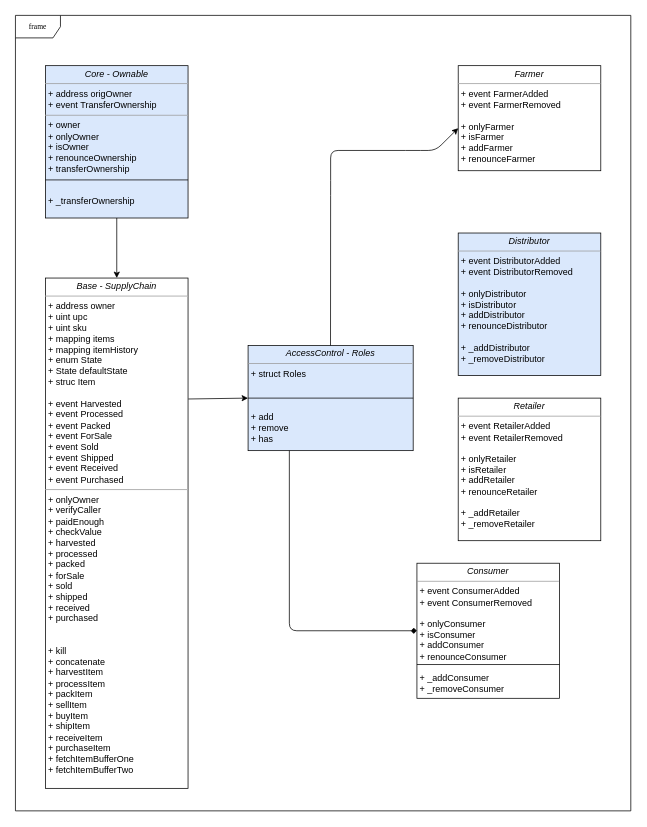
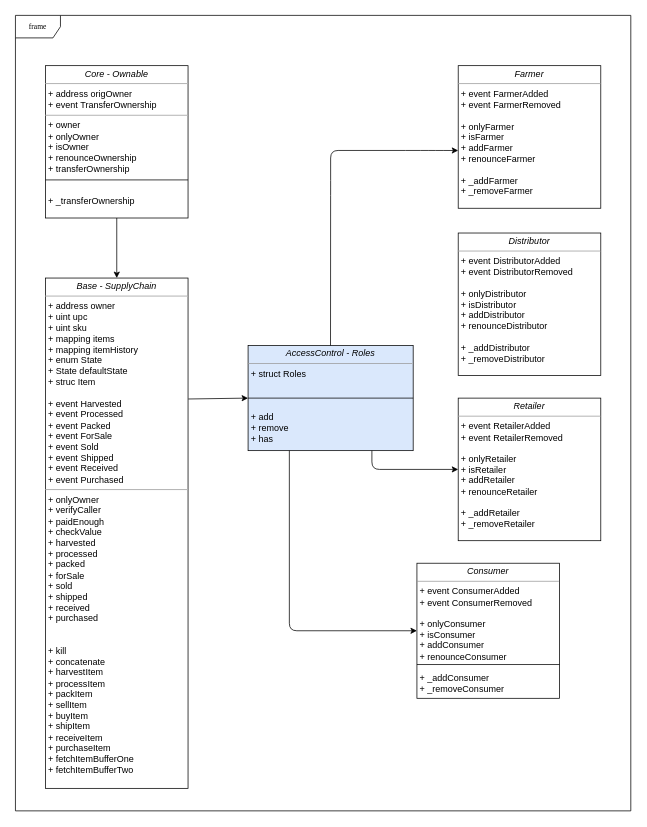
- <mxCell id="3" value="&lt;p style=&quot;margin: 0px ; margin-top: 4px ; text-align: center&quot;&gt;&lt;i&gt;Farmer&lt;/i&gt;&lt;/p&gt;&lt;hr size=&quot;1&quot;&gt;&lt;p style=&quot;margin: 0px ; margin-left: 4px&quot;&gt;+ event FarmerAdded&lt;br&gt;&lt;/p&gt;&lt;p style=&quot;margin: 0px ; margin-left: 4px&quot;&gt;+ event FarmerRemoved&lt;/p&gt;&lt;p style=&quot;margin: 0px ; margin-left: 4px&quot;&gt;&lt;br&gt;&lt;/p&gt;&lt;p style=&quot;margin: 0px ; margin-left: 4px&quot;&gt;+ onlyFarmer&lt;/p&gt;&lt;p style=&quot;margin: 0px ; margin-left: 4px&quot;&gt;+ isFarmer&lt;/p&gt;&lt;p style=&quot;margin: 0px ; margin-left: 4px&quot;&gt;+ addFarmer&lt;/p&gt;&lt;p style=&quot;margin: 0px ; margin-left: 4px&quot;&gt;+ renounceFarmer&lt;/p&gt;&lt;p style=&quot;margin: 0px ; margin-left: 4px&quot;&gt;&lt;br&gt;&lt;/p&gt;&lt;p style=&quot;margin: 0px ; margin-left: 4px&quot;&gt;+ _addFarmer&lt;/p&gt;&lt;p style=&quot;margin: 0px ; margin-left: 4px&quot;&gt;+ _removeFarmer&lt;/p&gt;&lt;p style=&quot;margin: 0px ; margin-left: 4px&quot;&gt;&lt;br&gt;&lt;/p&gt;" style="verticalAlign=top;align=left;overflow=fill;fontSize=12;fontFamily=Helvetica;html=1;rounded=0;shadow=0;comic=0;labelBackgroundColor=none;strokeWidth=1" parent="1" vertex="1"><mxGeometry x="610" y="87" width="190" height="140" as="geometry" /></mxCell>
+ <mxCell id="3" value="&lt;p style=&quot;margin: 0px ; margin-top: 4px ; text-align: center&quot;&gt;&lt;i&gt;Farmer&lt;/i&gt;&lt;/p&gt;&lt;hr size=&quot;1&quot;&gt;&lt;p style=&quot;margin: 0px ; margin-left: 4px&quot;&gt;+ event FarmerAdded&lt;br&gt;&lt;/p&gt;&lt;p style=&quot;margin: 0px ; margin-left: 4px&quot;&gt;+ event FarmerRemoved&lt;/p&gt;&lt;p style=&quot;margin: 0px ; margin-left: 4px&quot;&gt;&lt;br&gt;&lt;/p&gt;&lt;p style=&quot;margin: 0px ; margin-left: 4px&quot;&gt;+ onlyFarmer&lt;/p&gt;&lt;p style=&quot;margin: 0px ; margin-left: 4px&quot;&gt;+ isFarmer&lt;/p&gt;&lt;p style=&quot;margin: 0px ; margin-left: 4px&quot;&gt;+ addFarmer&lt;/p&gt;&lt;p style=&quot;margin: 0px ; margin-left: 4px&quot;&gt;+ renounceFarmer&lt;/p&gt;&lt;p style=&quot;margin: 0px ; margin-left: 4px&quot;&gt;&lt;br&gt;&lt;/p&gt;&lt;p style=&quot;margin: 0px ; margin-left: 4px&quot;&gt;+ _addFarmer&lt;/p&gt;&lt;p style=&quot;margin: 0px ; margin-left: 4px&quot;&gt;+ _removeFarmer&lt;/p&gt;&lt;p style=&quot;margin: 0px ; margin-left: 4px&quot;&gt;&lt;br&gt;&lt;/p&gt;" style="verticalAlign=top;align=left;overflow=fill;fontSize=12;fontFamily=Helvetica;html=1;rounded=0;shadow=0;comic=0;labelBackgroundColor=none;strokeWidth=1" parent="1" vertex="1"><mxGeometry x="610" y="87" width="190" height="190" as="geometry" /></mxCell>
- <mxCell id="4" value="&lt;p style=&quot;margin: 0px ; margin-top: 4px ; text-align: center&quot;&gt;&lt;i&gt;Core - Ownable&lt;/i&gt;&lt;/p&gt;&lt;hr size=&quot;1&quot;&gt;&lt;p style=&quot;margin: 0px ; margin-left: 4px&quot;&gt;+ address origOwner&lt;br&gt;+ event TransferOwnership&lt;/p&gt;&lt;hr size=&quot;1&quot;&gt;&lt;p style=&quot;margin: 0px ; margin-left: 4px&quot;&gt;+ owner&lt;br&gt;+ onlyOwner&lt;/p&gt;&lt;p style=&quot;margin: 0px ; margin-left: 4px&quot;&gt;+ isOwner&lt;/p&gt;&lt;p style=&quot;margin: 0px ; margin-left: 4px&quot;&gt;+ renounceOwnership&lt;/p&gt;&lt;p style=&quot;margin: 0px ; margin-left: 4px&quot;&gt;+ transferOwnership&lt;/p&gt;&lt;p style=&quot;margin: 0px ; margin-left: 4px&quot;&gt;&lt;br&gt;&lt;/p&gt;&lt;p style=&quot;margin: 0px ; margin-left: 4px&quot;&gt;&lt;br&gt;&lt;/p&gt;&lt;p style=&quot;margin: 0px ; margin-left: 4px&quot;&gt;+ _transferOwnership&lt;/p&gt;&lt;p style=&quot;margin: 0px ; margin-left: 4px&quot;&gt;&lt;br&gt;&lt;/p&gt;&lt;p style=&quot;margin: 0px ; margin-left: 4px&quot;&gt;&lt;br&gt;&lt;/p&gt;" style="verticalAlign=top;align=left;overflow=fill;fontSize=12;fontFamily=Helvetica;html=1;rounded=0;shadow=0;comic=0;labelBackgroundColor=none;strokeWidth=1;fillColor=#dae8fc;" parent="1" vertex="1"><mxGeometry x="60" y="87" width="190" height="203" as="geometry" /></mxCell>
+ <mxCell id="4" value="&lt;p style=&quot;margin: 0px ; margin-top: 4px ; text-align: center&quot;&gt;&lt;i&gt;Core - Ownable&lt;/i&gt;&lt;/p&gt;&lt;hr size=&quot;1&quot;&gt;&lt;p style=&quot;margin: 0px ; margin-left: 4px&quot;&gt;+ address origOwner&lt;br&gt;+ event TransferOwnership&lt;/p&gt;&lt;hr size=&quot;1&quot;&gt;&lt;p style=&quot;margin: 0px ; margin-left: 4px&quot;&gt;+ owner&lt;br&gt;+ onlyOwner&lt;/p&gt;&lt;p style=&quot;margin: 0px ; margin-left: 4px&quot;&gt;+ isOwner&lt;/p&gt;&lt;p style=&quot;margin: 0px ; margin-left: 4px&quot;&gt;+ renounceOwnership&lt;/p&gt;&lt;p style=&quot;margin: 0px ; margin-left: 4px&quot;&gt;+ transferOwnership&lt;/p&gt;&lt;p style=&quot;margin: 0px ; margin-left: 4px&quot;&gt;&lt;br&gt;&lt;/p&gt;&lt;p style=&quot;margin: 0px ; margin-left: 4px&quot;&gt;&lt;br&gt;&lt;/p&gt;&lt;p style=&quot;margin: 0px ; margin-left: 4px&quot;&gt;+ _transferOwnership&lt;/p&gt;&lt;p style=&quot;margin: 0px ; margin-left: 4px&quot;&gt;&lt;br&gt;&lt;/p&gt;&lt;p style=&quot;margin: 0px ; margin-left: 4px&quot;&gt;&lt;br&gt;&lt;/p&gt;" style="verticalAlign=top;align=left;overflow=fill;fontSize=12;fontFamily=Helvetica;html=1;rounded=0;shadow=0;comic=0;labelBackgroundColor=none;strokeWidth=1" parent="1" vertex="1"><mxGeometry x="60" y="87" width="190" height="203" as="geometry" /></mxCell>
- <mxCell id="11" value="&lt;p style=&quot;margin: 0px ; margin-top: 4px ; text-align: center&quot;&gt;&lt;i&gt;Distributor&lt;/i&gt;&lt;/p&gt;&lt;hr size=&quot;1&quot;&gt;&lt;p style=&quot;margin: 0px ; margin-left: 4px&quot;&gt;+ event DistributorAdded&lt;br&gt;&lt;/p&gt;&lt;p style=&quot;margin: 0px ; margin-left: 4px&quot;&gt;+ event DistributorRemoved&lt;/p&gt;&lt;p style=&quot;margin: 0px ; margin-left: 4px&quot;&gt;&lt;br&gt;&lt;/p&gt;&lt;p style=&quot;margin: 0px ; margin-left: 4px&quot;&gt;+ onlyDistributor&lt;/p&gt;&lt;p style=&quot;margin: 0px ; margin-left: 4px&quot;&gt;+ isDistributor&lt;/p&gt;&lt;p style=&quot;margin: 0px ; margin-left: 4px&quot;&gt;+ addDistributor&lt;/p&gt;&lt;p style=&quot;margin: 0px ; margin-left: 4px&quot;&gt;+ renounceDistributor&lt;/p&gt;&lt;p style=&quot;margin: 0px ; margin-left: 4px&quot;&gt;&lt;br&gt;&lt;/p&gt;&lt;p style=&quot;margin: 0px ; margin-left: 4px&quot;&gt;+ _addDistributor&lt;/p&gt;&lt;p style=&quot;margin: 0px ; margin-left: 4px&quot;&gt;+ _removeDistributor&lt;/p&gt;&lt;p style=&quot;margin: 0px ; margin-left: 4px&quot;&gt;&lt;br&gt;&lt;/p&gt;" style="verticalAlign=top;align=left;overflow=fill;fontSize=12;fontFamily=Helvetica;html=1;rounded=0;shadow=0;comic=0;labelBackgroundColor=none;strokeWidth=1;fillColor=#dae8fc;" vertex="1" parent="1"><mxGeometry x="610" y="310" width="190" height="190" as="geometry" /></mxCell>
+ <mxCell id="11" value="&lt;p style=&quot;margin: 0px ; margin-top: 4px ; text-align: center&quot;&gt;&lt;i&gt;Distributor&lt;/i&gt;&lt;/p&gt;&lt;hr size=&quot;1&quot;&gt;&lt;p style=&quot;margin: 0px ; margin-left: 4px&quot;&gt;+ event DistributorAdded&lt;br&gt;&lt;/p&gt;&lt;p style=&quot;margin: 0px ; margin-left: 4px&quot;&gt;+ event DistributorRemoved&lt;/p&gt;&lt;p style=&quot;margin: 0px ; margin-left: 4px&quot;&gt;&lt;br&gt;&lt;/p&gt;&lt;p style=&quot;margin: 0px ; margin-left: 4px&quot;&gt;+ onlyDistributor&lt;/p&gt;&lt;p style=&quot;margin: 0px ; margin-left: 4px&quot;&gt;+ isDistributor&lt;/p&gt;&lt;p style=&quot;margin: 0px ; margin-left: 4px&quot;&gt;+ addDistributor&lt;/p&gt;&lt;p style=&quot;margin: 0px ; margin-left: 4px&quot;&gt;+ renounceDistributor&lt;/p&gt;&lt;p style=&quot;margin: 0px ; margin-left: 4px&quot;&gt;&lt;br&gt;&lt;/p&gt;&lt;p style=&quot;margin: 0px ; margin-left: 4px&quot;&gt;+ _addDistributor&lt;/p&gt;&lt;p style=&quot;margin: 0px ; margin-left: 4px&quot;&gt;+ _removeDistributor&lt;/p&gt;&lt;p style=&quot;margin: 0px ; margin-left: 4px&quot;&gt;&lt;br&gt;&lt;/p&gt;" style="verticalAlign=top;align=left;overflow=fill;fontSize=12;fontFamily=Helvetica;html=1;rounded=0;shadow=0;comic=0;labelBackgroundColor=none;strokeWidth=1" vertex="1" parent="1"><mxGeometry x="610" y="310" width="190" height="190" as="geometry" /></mxCell>
+ <mxCell id="16" value="" style="endArrow=classic;html=1;entryX=0;entryY=0.5;entryDx=0;entryDy=0;exitX=0.75;exitY=1;exitDx=0;exitDy=0;" edge="1" parent="1" source="6" target="12"><mxGeometry width="50" height="50" relative="1" as="geometry"><mxPoint x="450" y="630" as="sourcePoint" /><mxPoint x="500" y="580" as="targetPoint" /><Array as="points"><mxPoint x="495" y="625" /></Array></mxGeometry></mxCell>
- <mxCell id="17" value="" style="endArrow=diamond;html=1;entryX=0;entryY=0.5;entryDx=0;entryDy=0;exitX=0.25;exitY=1;exitDx=0;exitDy=0;" edge="1" parent="1" source="6" target="7"><mxGeometry width="50" height="50" relative="1" as="geometry"><mxPoint x="450" y="740" as="sourcePoint" /><mxPoint x="500" y="690" as="targetPoint" /><Array as="points"><mxPoint x="385" y="840" /></Array></mxGeometry></mxCell>
+ <mxCell id="17" value="" style="endArrow=classic;html=1;entryX=0;entryY=0.5;entryDx=0;entryDy=0;exitX=0.25;exitY=1;exitDx=0;exitDy=0;" edge="1" parent="1" source="6" target="7"><mxGeometry width="50" height="50" relative="1" as="geometry"><mxPoint x="450" y="740" as="sourcePoint" /><mxPoint x="500" y="690" as="targetPoint" /><Array as="points"><mxPoint x="385" y="840" /></Array></mxGeometry></mxCell>
